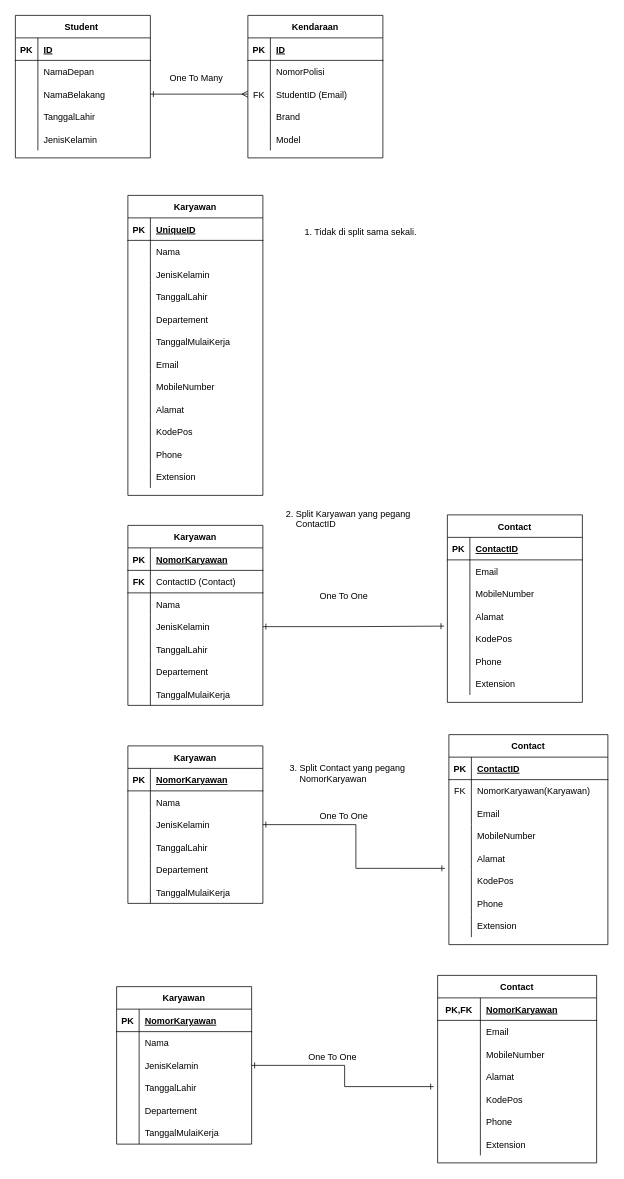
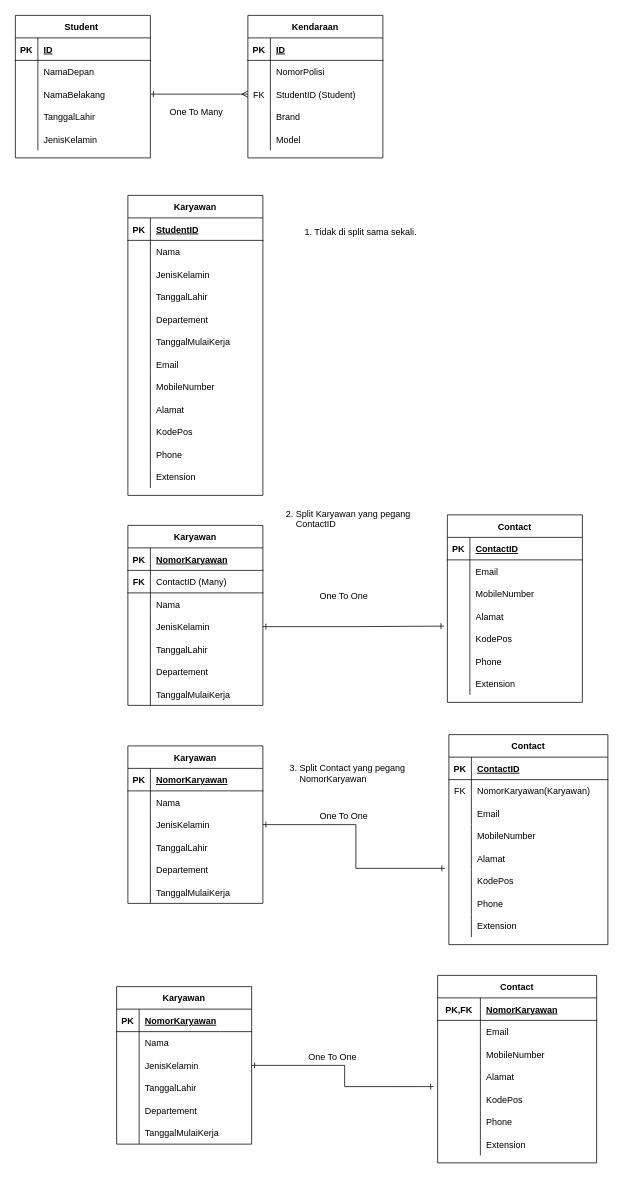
- <mxCell id="35" value="One To Many&#10;" style="text;strokeColor=none;fillColor=none;spacingLeft=4;spacingRight=4;overflow=hidden;rotatable=0;points=[[0,0.5],[1,0.5]];portConstraint=eastwest;fontSize=12;" vertex="1" parent="1"><mxGeometry x="220" y="90" width="90" height="30" as="geometry" /></mxCell>
+ <mxCell id="35" value="One To Many&#10;" style="text;strokeColor=none;fillColor=none;spacingLeft=4;spacingRight=4;overflow=hidden;rotatable=0;points=[[0,0.5],[1,0.5]];portConstraint=eastwest;fontSize=12;" vertex="1" parent="1"><mxGeometry x="220" y="135" width="90" height="30" as="geometry" /></mxCell>
- <mxCell id="27" value="StudentID (Email)" style="shape=partialRectangle;connectable=0;fillColor=none;top=0;left=0;bottom=0;right=0;align=left;spacingLeft=6;fontStyle=0;overflow=hidden;" vertex="1" parent="25"><mxGeometry x="30" width="150" height="30" as="geometry"><mxRectangle width="150" height="30" as="alternateBounds" /></mxGeometry></mxCell>
+ <mxCell id="27" value="StudentID (Student)" style="shape=partialRectangle;connectable=0;fillColor=none;top=0;left=0;bottom=0;right=0;align=left;spacingLeft=6;fontStyle=0;overflow=hidden;" vertex="1" parent="25"><mxGeometry x="30" width="150" height="30" as="geometry"><mxRectangle width="150" height="30" as="alternateBounds" /></mxGeometry></mxCell>
- <mxCell id="39" value="UniqueID" style="shape=partialRectangle;connectable=0;fillColor=none;top=0;left=0;bottom=0;right=0;align=left;spacingLeft=6;fontStyle=5;overflow=hidden;" vertex="1" parent="37"><mxGeometry x="30" width="150" height="30" as="geometry"><mxRectangle width="150" height="30" as="alternateBounds" /></mxGeometry></mxCell>
+ <mxCell id="39" value="StudentID" style="shape=partialRectangle;connectable=0;fillColor=none;top=0;left=0;bottom=0;right=0;align=left;spacingLeft=6;fontStyle=5;overflow=hidden;" vertex="1" parent="37"><mxGeometry x="30" width="150" height="30" as="geometry"><mxRectangle width="150" height="30" as="alternateBounds" /></mxGeometry></mxCell>
- <mxCell id="80" value="ContactID (Contact)" style="shape=partialRectangle;connectable=0;fillColor=none;top=0;left=0;bottom=0;right=0;align=left;spacingLeft=6;fontStyle=0;overflow=hidden;" vertex="1" parent="78"><mxGeometry x="30" width="150.0" height="30" as="geometry"><mxRectangle width="150.0" height="30" as="alternateBounds" /></mxGeometry></mxCell>
+ <mxCell id="80" value="ContactID (Many)" style="shape=partialRectangle;connectable=0;fillColor=none;top=0;left=0;bottom=0;right=0;align=left;spacingLeft=6;fontStyle=0;overflow=hidden;" vertex="1" parent="78"><mxGeometry x="30" width="150.0" height="30" as="geometry"><mxRectangle width="150.0" height="30" as="alternateBounds" /></mxGeometry></mxCell>
